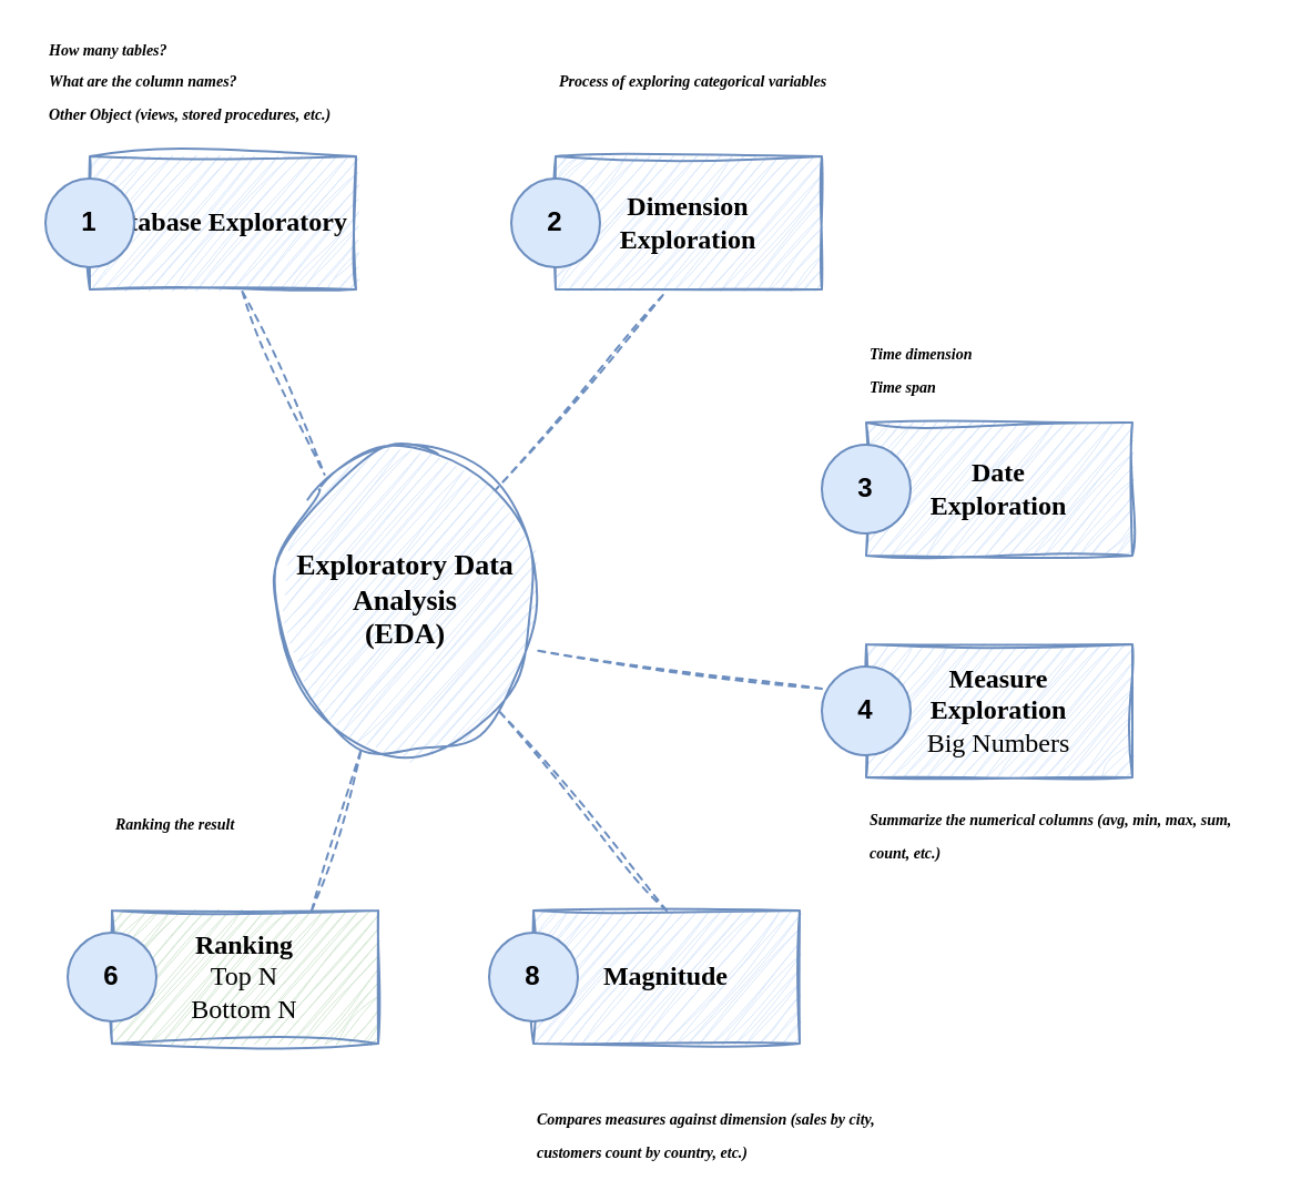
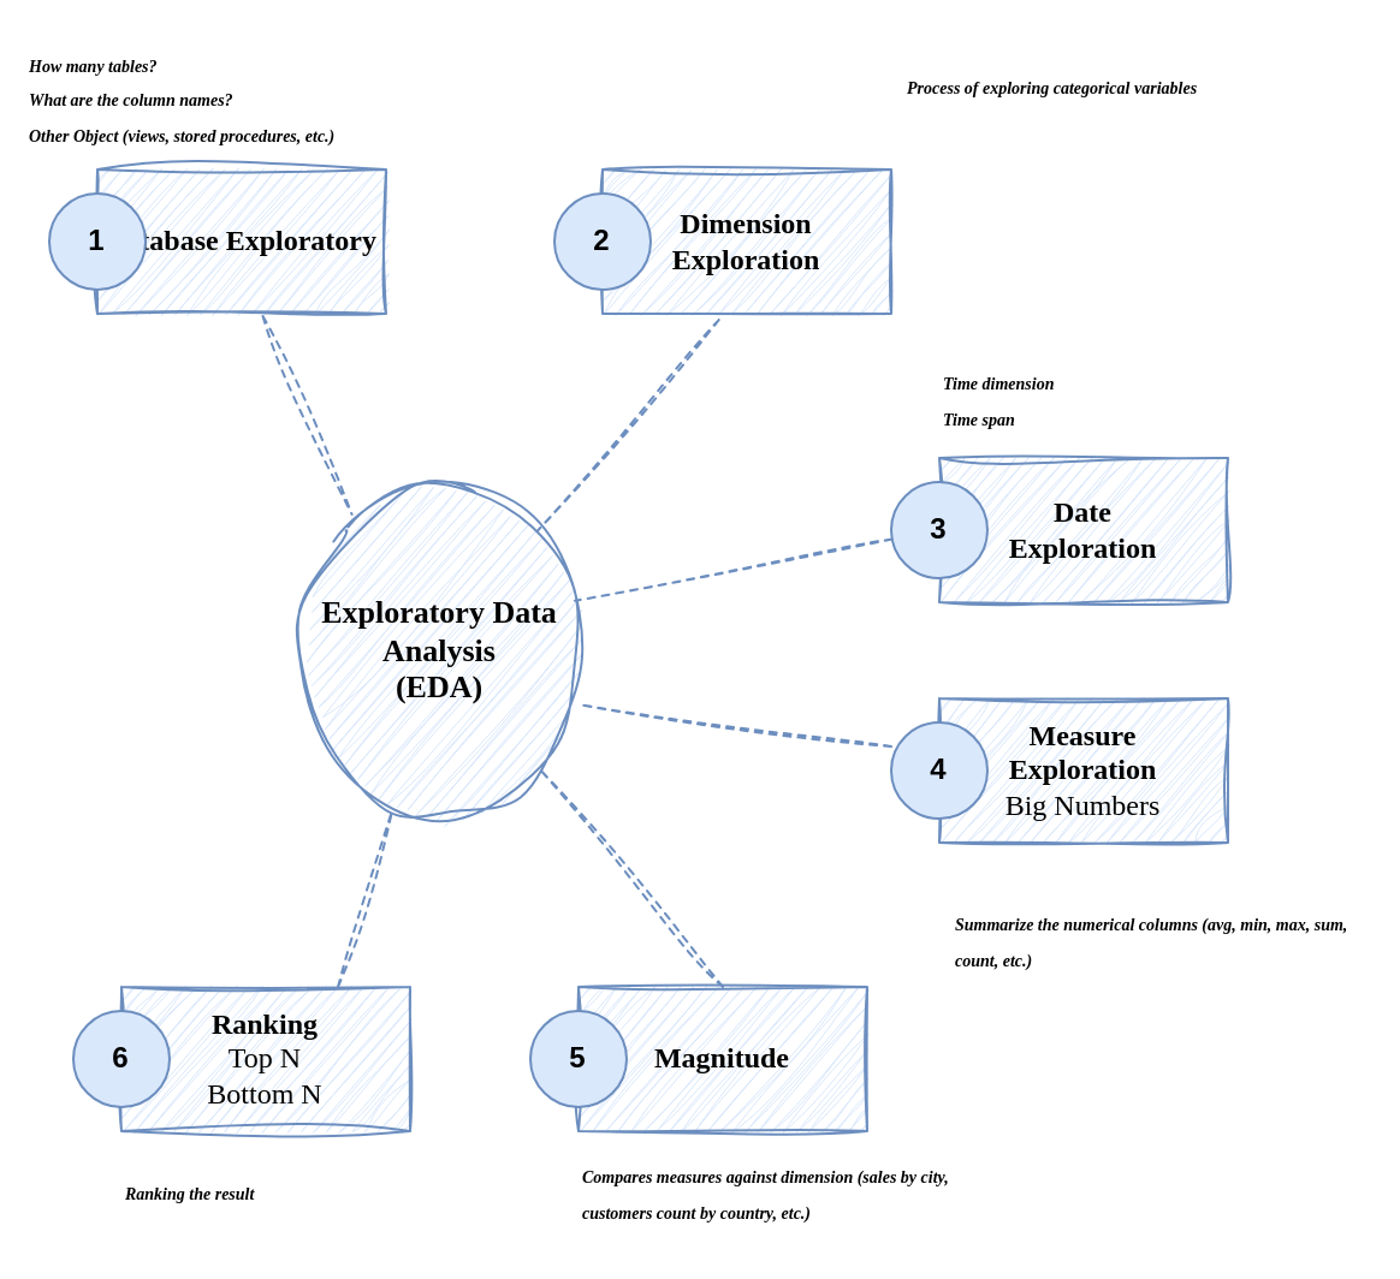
- <mxCell id="21" value="&lt;i&gt;&lt;b style=&quot;font-size: 7px; font-family: &amp;quot;Comic Sans MS&amp;quot;; background-color: transparent; color: light-dark(rgb(0, 0, 0), rgb(255, 255, 255));&quot;&gt;How many tables?&lt;/b&gt;&lt;br&gt;&lt;b style=&quot;font-size: 7px; font-family: &amp;quot;Comic Sans MS&amp;quot;; background-color: transparent; color: light-dark(rgb(0, 0, 0), rgb(255, 255, 255));&quot;&gt;What are the column names?&lt;/b&gt;&lt;/i&gt;&lt;div&gt;&lt;b style=&quot;font-size: 7px; font-family: &amp;quot;Comic Sans MS&amp;quot;; background-color: transparent; color: light-dark(rgb(0, 0, 0), rgb(255, 255, 255));&quot;&gt;&lt;i&gt;Other Object (views, stored procedures, etc.)&lt;/i&gt;&lt;/b&gt;&lt;/div&gt;" style="text;html=1;align=left;verticalAlign=middle;whiteSpace=wrap;rounded=0;" vertex="1" parent="1"><mxGeometry x="20" y="20" width="170" height="30" as="geometry" /></mxCell>
+ <mxCell id="21" value="&lt;i&gt;&lt;b style=&quot;font-size: 7px; font-family: &amp;quot;Comic Sans MS&amp;quot;; background-color: transparent; color: light-dark(rgb(0, 0, 0), rgb(255, 255, 255));&quot;&gt;How many tables?&lt;/b&gt;&lt;br&gt;&lt;b style=&quot;font-size: 7px; font-family: &amp;quot;Comic Sans MS&amp;quot;; background-color: transparent; color: light-dark(rgb(0, 0, 0), rgb(255, 255, 255));&quot;&gt;What are the column names?&lt;/b&gt;&lt;/i&gt;&lt;div&gt;&lt;b style=&quot;font-size: 7px; font-family: &amp;quot;Comic Sans MS&amp;quot;; background-color: transparent; color: light-dark(rgb(0, 0, 0), rgb(255, 255, 255));&quot;&gt;&lt;i&gt;Other Object (views, stored procedures, etc.)&lt;/i&gt;&lt;/b&gt;&lt;/div&gt;" style="text;html=1;align=left;verticalAlign=middle;whiteSpace=wrap;rounded=0;" vertex="1" parent="1"><mxGeometry x="10" y="25" width="170" height="30" as="geometry" /></mxCell>
- <mxCell id="22" value="&lt;font face=&quot;Comic Sans MS&quot;&gt;&lt;span style=&quot;font-size: 7px;&quot;&gt;&lt;b&gt;&lt;i&gt;Process of exploring categorical variables&lt;/i&gt;&lt;/b&gt;&lt;/span&gt;&lt;/font&gt;" style="text;html=1;align=left;verticalAlign=middle;whiteSpace=wrap;rounded=0;" vertex="1" parent="1"><mxGeometry x="250" y="20" width="170" height="30" as="geometry" /></mxCell>
+ <mxCell id="22" value="&lt;font face=&quot;Comic Sans MS&quot;&gt;&lt;span style=&quot;font-size: 7px;&quot;&gt;&lt;b&gt;&lt;i&gt;Process of exploring categorical variables&lt;/i&gt;&lt;/b&gt;&lt;/span&gt;&lt;/font&gt;" style="text;html=1;align=left;verticalAlign=middle;whiteSpace=wrap;rounded=0;" vertex="1" parent="1"><mxGeometry x="375" y="20" width="170" height="30" as="geometry" /></mxCell>
+ <mxCell id="17" value="" style="endArrow=none;html=1;rounded=0;entryX=0.987;entryY=0.353;entryDx=0;entryDy=0;entryPerimeter=0;fillColor=#dae8fc;strokeColor=#6c8ebf;dashed=1;sketch=1;curveFitting=1;jiggle=2;" edge="1" parent="1" source="7" target="14"><mxGeometry width="50" height="50" relative="1" as="geometry"><mxPoint x="308" y="143" as="sourcePoint" /><mxPoint x="254" y="231" as="targetPoint" /></mxGeometry></mxCell>
- <mxCell id="26" value="&lt;font face=&quot;Comic Sans MS&quot;&gt;&lt;span style=&quot;font-size: 7px;&quot;&gt;&lt;b&gt;&lt;i&gt;Ranking the result&lt;/i&gt;&lt;/b&gt;&lt;/span&gt;&lt;/font&gt;" style="text;html=1;align=left;verticalAlign=middle;whiteSpace=wrap;rounded=0;" vertex="1" parent="1"><mxGeometry x="50" y="355" width="100" height="30" as="geometry" /></mxCell>
+ <mxCell id="26" value="&lt;font face=&quot;Comic Sans MS&quot;&gt;&lt;span style=&quot;font-size: 7px;&quot;&gt;&lt;b&gt;&lt;i&gt;Ranking the result&lt;/i&gt;&lt;/b&gt;&lt;/span&gt;&lt;/font&gt;" style="text;html=1;align=left;verticalAlign=middle;whiteSpace=wrap;rounded=0;" vertex="1" parent="1"><mxGeometry x="50" y="480" width="100" height="30" as="geometry" /></mxCell>
- <mxCell id="24" value="&lt;font face=&quot;Comic Sans MS&quot;&gt;&lt;span style=&quot;font-size: 7px;&quot;&gt;&lt;b&gt;&lt;i&gt;Summarize the numerical columns (avg, min, max, sum, count, etc.)&lt;/i&gt;&lt;/b&gt;&lt;/span&gt;&lt;/font&gt;" style="text;html=1;align=left;verticalAlign=middle;whiteSpace=wrap;rounded=0;" vertex="1" parent="1"><mxGeometry x="390" y="360" width="170" height="30" as="geometry" /></mxCell>
+ <mxCell id="24" value="&lt;font face=&quot;Comic Sans MS&quot;&gt;&lt;span style=&quot;font-size: 7px;&quot;&gt;&lt;b&gt;&lt;i&gt;Summarize the numerical columns (avg, min, max, sum, count, etc.)&lt;/i&gt;&lt;/b&gt;&lt;/span&gt;&lt;/font&gt;" style="text;html=1;align=left;verticalAlign=middle;whiteSpace=wrap;rounded=0;" vertex="1" parent="1"><mxGeometry x="395" y="375" width="170" height="30" as="geometry" /></mxCell>
- <mxCell id="12" value="&lt;font face=&quot;Comic Sans MS&quot;&gt;&lt;b&gt;Ranking&lt;/b&gt;&lt;/font&gt;&lt;div&gt;&lt;font face=&quot;Comic Sans MS&quot;&gt;Top N&lt;/font&gt;&lt;/div&gt;&lt;div&gt;&lt;font face=&quot;Comic Sans MS&quot;&gt;Bottom N&lt;/font&gt;&lt;/div&gt;" style="rounded=0;whiteSpace=wrap;html=1;sketch=1;curveFitting=1;jiggle=2;fillColor=#d5e8d4;strokeColor=#6c8ebf;" vertex="1" parent="1"><mxGeometry x="50" y="410" width="120" height="60" as="geometry" /></mxCell>
+ <mxCell id="12" value="&lt;font face=&quot;Comic Sans MS&quot;&gt;&lt;b&gt;Ranking&lt;/b&gt;&lt;/font&gt;&lt;div&gt;&lt;font face=&quot;Comic Sans MS&quot;&gt;Top N&lt;/font&gt;&lt;/div&gt;&lt;div&gt;&lt;font face=&quot;Comic Sans MS&quot;&gt;Bottom N&lt;/font&gt;&lt;/div&gt;" style="rounded=0;whiteSpace=wrap;html=1;sketch=1;curveFitting=1;jiggle=2;fillColor=#dae8fc;strokeColor=#6c8ebf;" vertex="1" parent="1"><mxGeometry x="50" y="410" width="120" height="60" as="geometry" /></mxCell>
- <mxCell id="11" value="&lt;b&gt;8&lt;/b&gt;" style="ellipse;whiteSpace=wrap;html=1;aspect=fixed;fillColor=#dae8fc;strokeColor=#6c8ebf;" vertex="1" parent="1"><mxGeometry x="220" y="420" width="40" height="40" as="geometry" /></mxCell>
+ <mxCell id="11" value="&lt;b&gt;5&lt;/b&gt;" style="ellipse;whiteSpace=wrap;html=1;aspect=fixed;fillColor=#dae8fc;strokeColor=#6c8ebf;" vertex="1" parent="1"><mxGeometry x="220" y="420" width="40" height="40" as="geometry" /></mxCell>
- <mxCell id="25" value="&lt;font face=&quot;Comic Sans MS&quot;&gt;&lt;span style=&quot;font-size: 7px;&quot;&gt;&lt;b&gt;&lt;i&gt;Compares measures against dimension (sales by city, customers count by country, etc.)&lt;/i&gt;&lt;/b&gt;&lt;/span&gt;&lt;/font&gt;" style="text;html=1;align=left;verticalAlign=middle;whiteSpace=wrap;rounded=0;" vertex="1" parent="1"><mxGeometry x="240" y="495" width="170" height="30" as="geometry" /></mxCell>
+ <mxCell id="25" value="&lt;font face=&quot;Comic Sans MS&quot;&gt;&lt;span style=&quot;font-size: 7px;&quot;&gt;&lt;b&gt;&lt;i&gt;Compares measures against dimension (sales by city, customers count by country, etc.)&lt;/i&gt;&lt;/b&gt;&lt;/span&gt;&lt;/font&gt;" style="text;html=1;align=left;verticalAlign=middle;whiteSpace=wrap;rounded=0;" vertex="1" parent="1"><mxGeometry x="240" y="480" width="170" height="30" as="geometry" /></mxCell>
